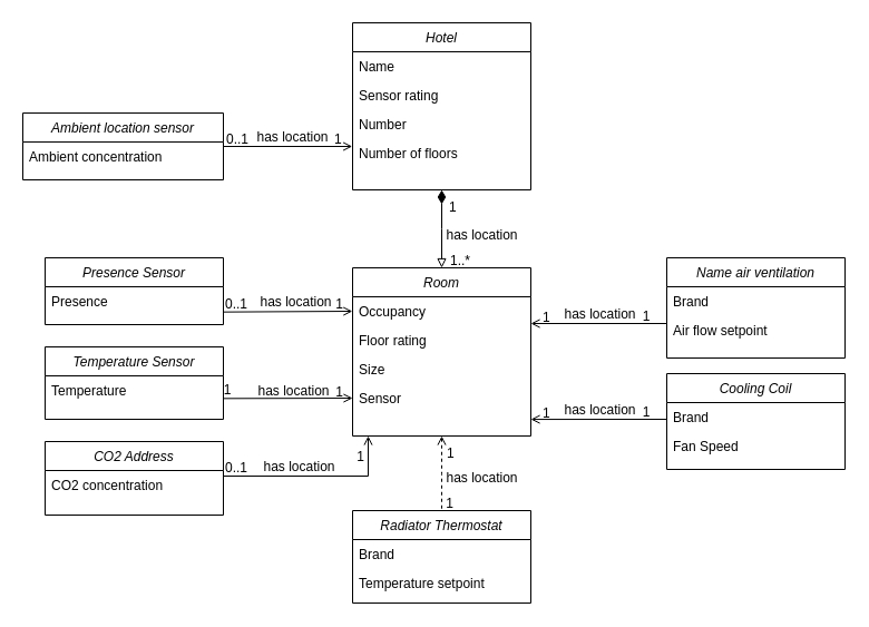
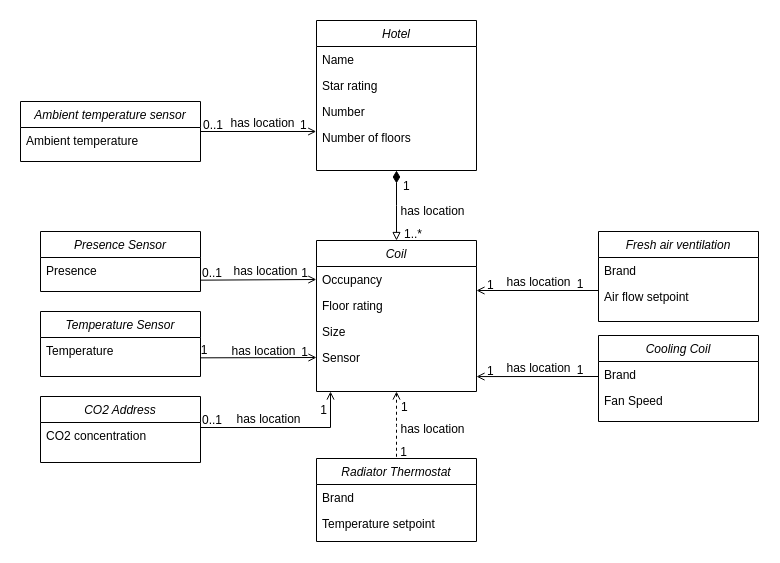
- <mxCell id="34" value="Sensor rating" style="text;align=left;verticalAlign=top;spacingLeft=4;spacingRight=4;overflow=hidden;rotatable=0;points=[[0,0.5],[1,0.5]];portConstraint=eastwest;rounded=0;shadow=0;html=0;" parent="32" vertex="1"><mxGeometry y="52" width="160" height="26" as="geometry" /></mxCell>
+ <mxCell id="34" value="Star rating" style="text;align=left;verticalAlign=top;spacingLeft=4;spacingRight=4;overflow=hidden;rotatable=0;points=[[0,0.5],[1,0.5]];portConstraint=eastwest;rounded=0;shadow=0;html=0;" parent="32" vertex="1"><mxGeometry y="52" width="160" height="26" as="geometry" /></mxCell>
- <mxCell id="55" value="Ambient location sensor" style="swimlane;fontStyle=2;align=center;verticalAlign=top;childLayout=stackLayout;horizontal=1;startSize=26;horizontalStack=0;resizeParent=1;resizeLast=0;collapsible=1;marginBottom=0;rounded=0;shadow=0;strokeWidth=1;" parent="1" vertex="1"><mxGeometry x="20" y="101" width="180" height="60" as="geometry"><mxRectangle x="230" y="140" width="160" height="26" as="alternateBounds" /></mxGeometry></mxCell>
+ <mxCell id="55" value="Ambient temperature sensor" style="swimlane;fontStyle=2;align=center;verticalAlign=top;childLayout=stackLayout;horizontal=1;startSize=26;horizontalStack=0;resizeParent=1;resizeLast=0;collapsible=1;marginBottom=0;rounded=0;shadow=0;strokeWidth=1;" parent="1" vertex="1"><mxGeometry x="20" y="101" width="180" height="60" as="geometry"><mxRectangle x="230" y="140" width="160" height="26" as="alternateBounds" /></mxGeometry></mxCell>
- <mxCell id="56" value="Ambient concentration" style="text;align=left;verticalAlign=top;spacingLeft=4;spacingRight=4;overflow=hidden;rotatable=0;points=[[0,0.5],[1,0.5]];portConstraint=eastwest;fontStyle=0" parent="55" vertex="1"><mxGeometry y="26" width="180" height="26" as="geometry" /></mxCell>
+ <mxCell id="56" value="Ambient temperature" style="text;align=left;verticalAlign=top;spacingLeft=4;spacingRight=4;overflow=hidden;rotatable=0;points=[[0,0.5],[1,0.5]];portConstraint=eastwest;fontStyle=0" parent="55" vertex="1"><mxGeometry y="26" width="180" height="26" as="geometry" /></mxCell>
- <mxCell id="9" value="Name air ventilation" style="swimlane;fontStyle=2;align=center;verticalAlign=top;childLayout=stackLayout;horizontal=1;startSize=26;horizontalStack=0;resizeParent=1;resizeLast=0;collapsible=1;marginBottom=0;rounded=0;shadow=0;strokeWidth=1;" parent="1" vertex="1"><mxGeometry x="598" y="231" width="160" height="90" as="geometry"><mxRectangle x="550" y="140" width="160" height="26" as="alternateBounds" /></mxGeometry></mxCell>
+ <mxCell id="9" value="Fresh air ventilation" style="swimlane;fontStyle=2;align=center;verticalAlign=top;childLayout=stackLayout;horizontal=1;startSize=26;horizontalStack=0;resizeParent=1;resizeLast=0;collapsible=1;marginBottom=0;rounded=0;shadow=0;strokeWidth=1;" parent="1" vertex="1"><mxGeometry x="598" y="231" width="160" height="90" as="geometry"><mxRectangle x="550" y="140" width="160" height="26" as="alternateBounds" /></mxGeometry></mxCell>
- <mxCell id="4" value="Room" style="swimlane;fontStyle=2;align=center;verticalAlign=top;childLayout=stackLayout;horizontal=1;startSize=26;horizontalStack=0;resizeParent=1;resizeLast=0;collapsible=1;marginBottom=0;rounded=0;shadow=0;strokeWidth=1;" parent="1" vertex="1"><mxGeometry x="316" y="240" width="160" height="151" as="geometry"><mxRectangle x="550" y="140" width="160" height="26" as="alternateBounds" /></mxGeometry></mxCell>
+ <mxCell id="4" value="Coil" style="swimlane;fontStyle=2;align=center;verticalAlign=top;childLayout=stackLayout;horizontal=1;startSize=26;horizontalStack=0;resizeParent=1;resizeLast=0;collapsible=1;marginBottom=0;rounded=0;shadow=0;strokeWidth=1;" parent="1" vertex="1"><mxGeometry x="316" y="240" width="160" height="151" as="geometry"><mxRectangle x="550" y="140" width="160" height="26" as="alternateBounds" /></mxGeometry></mxCell>
